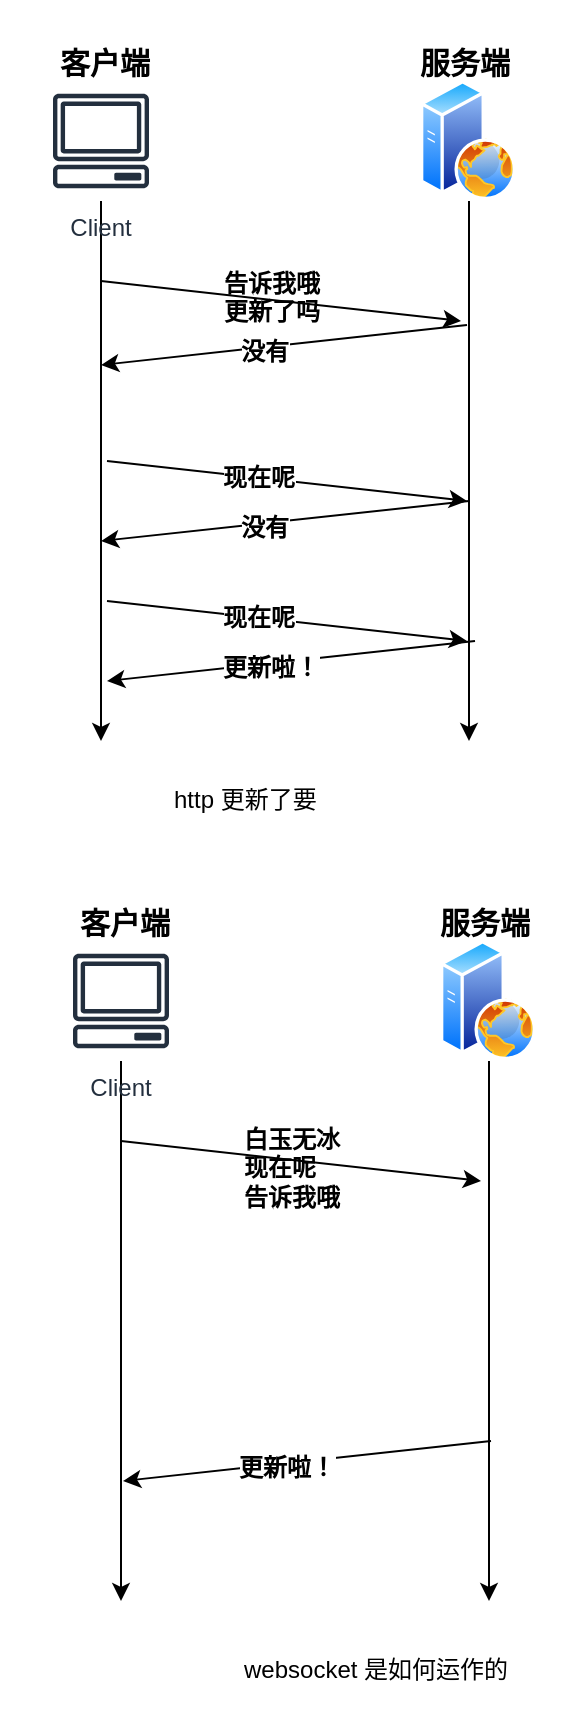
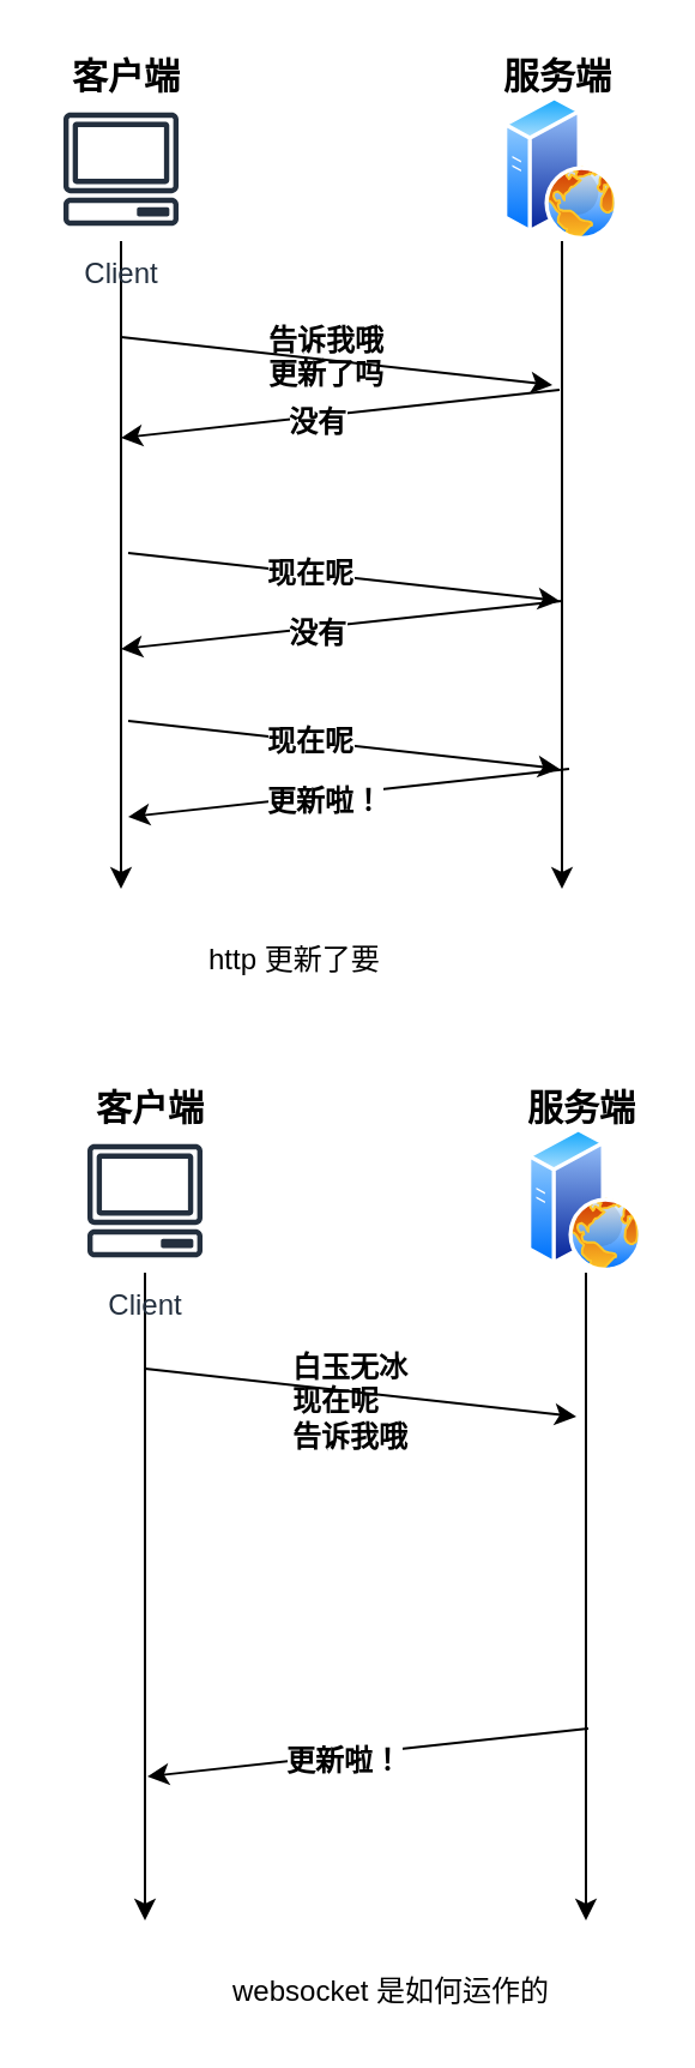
- <mxCell id="29" value="websocket 是如何运作的" style="text;html=1;resizable=0;points=[];autosize=1;align=left;verticalAlign=top;spacingTop=-4;" vertex="1" parent="1"><mxGeometry x="120" y="825" width="150" height="20" as="geometry" /></mxCell>
+ <mxCell id="29" value="websocket 是如何运作的" style="text;html=1;resizable=0;points=[];autosize=1;align=left;verticalAlign=top;spacingTop=-4;" vertex="1" parent="1"><mxGeometry x="95" y="820" width="150" height="20" as="geometry" /></mxCell>
